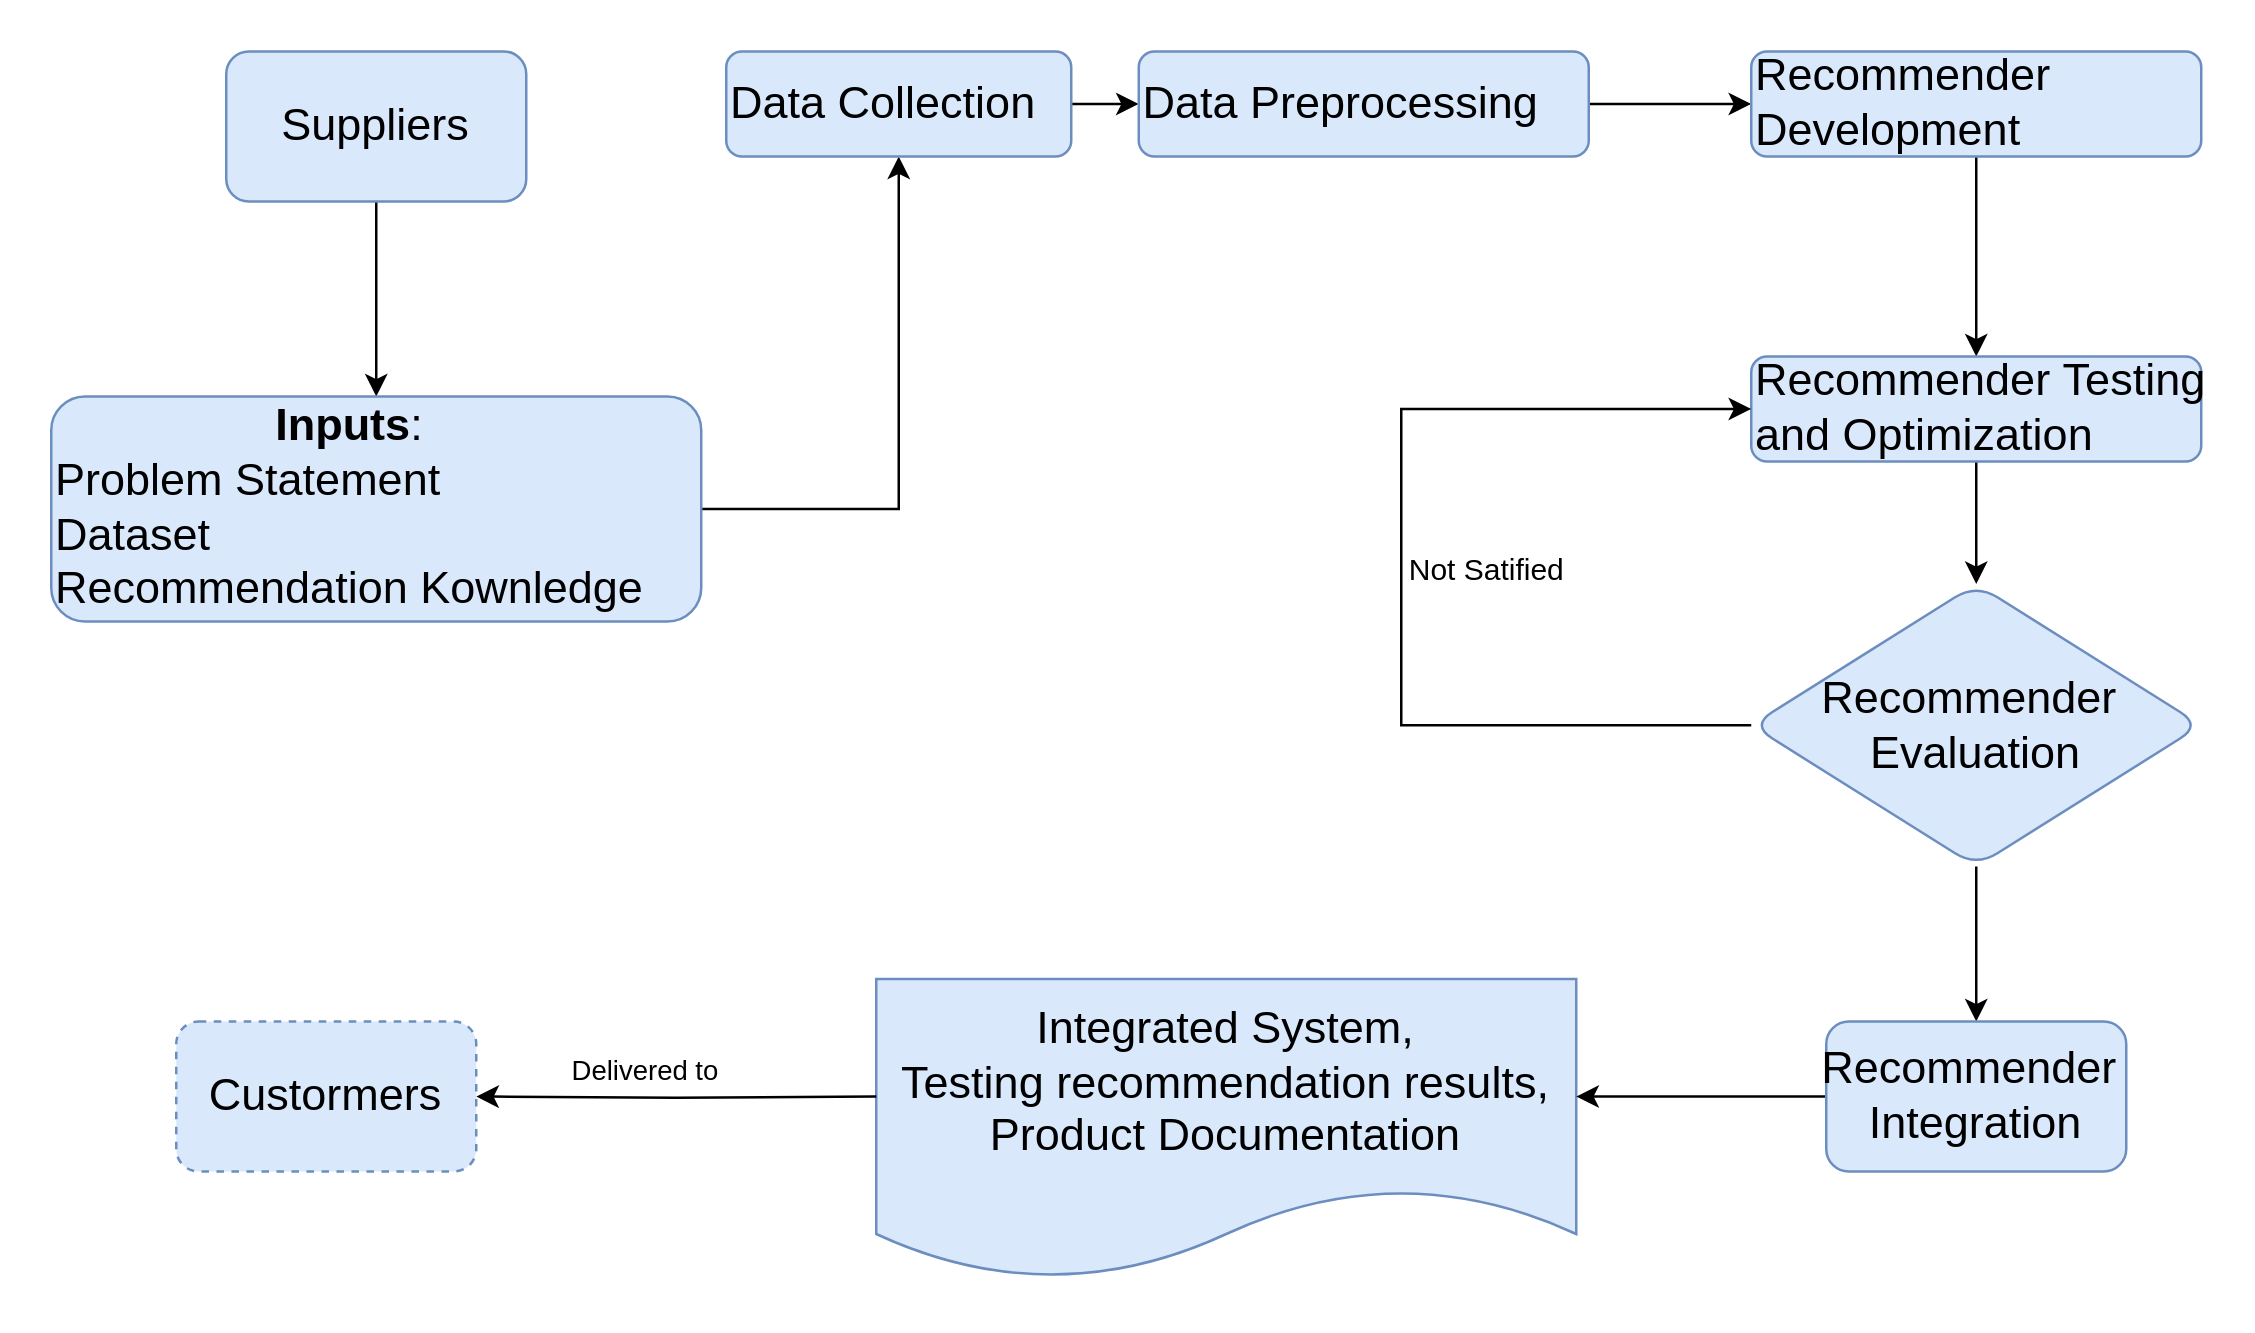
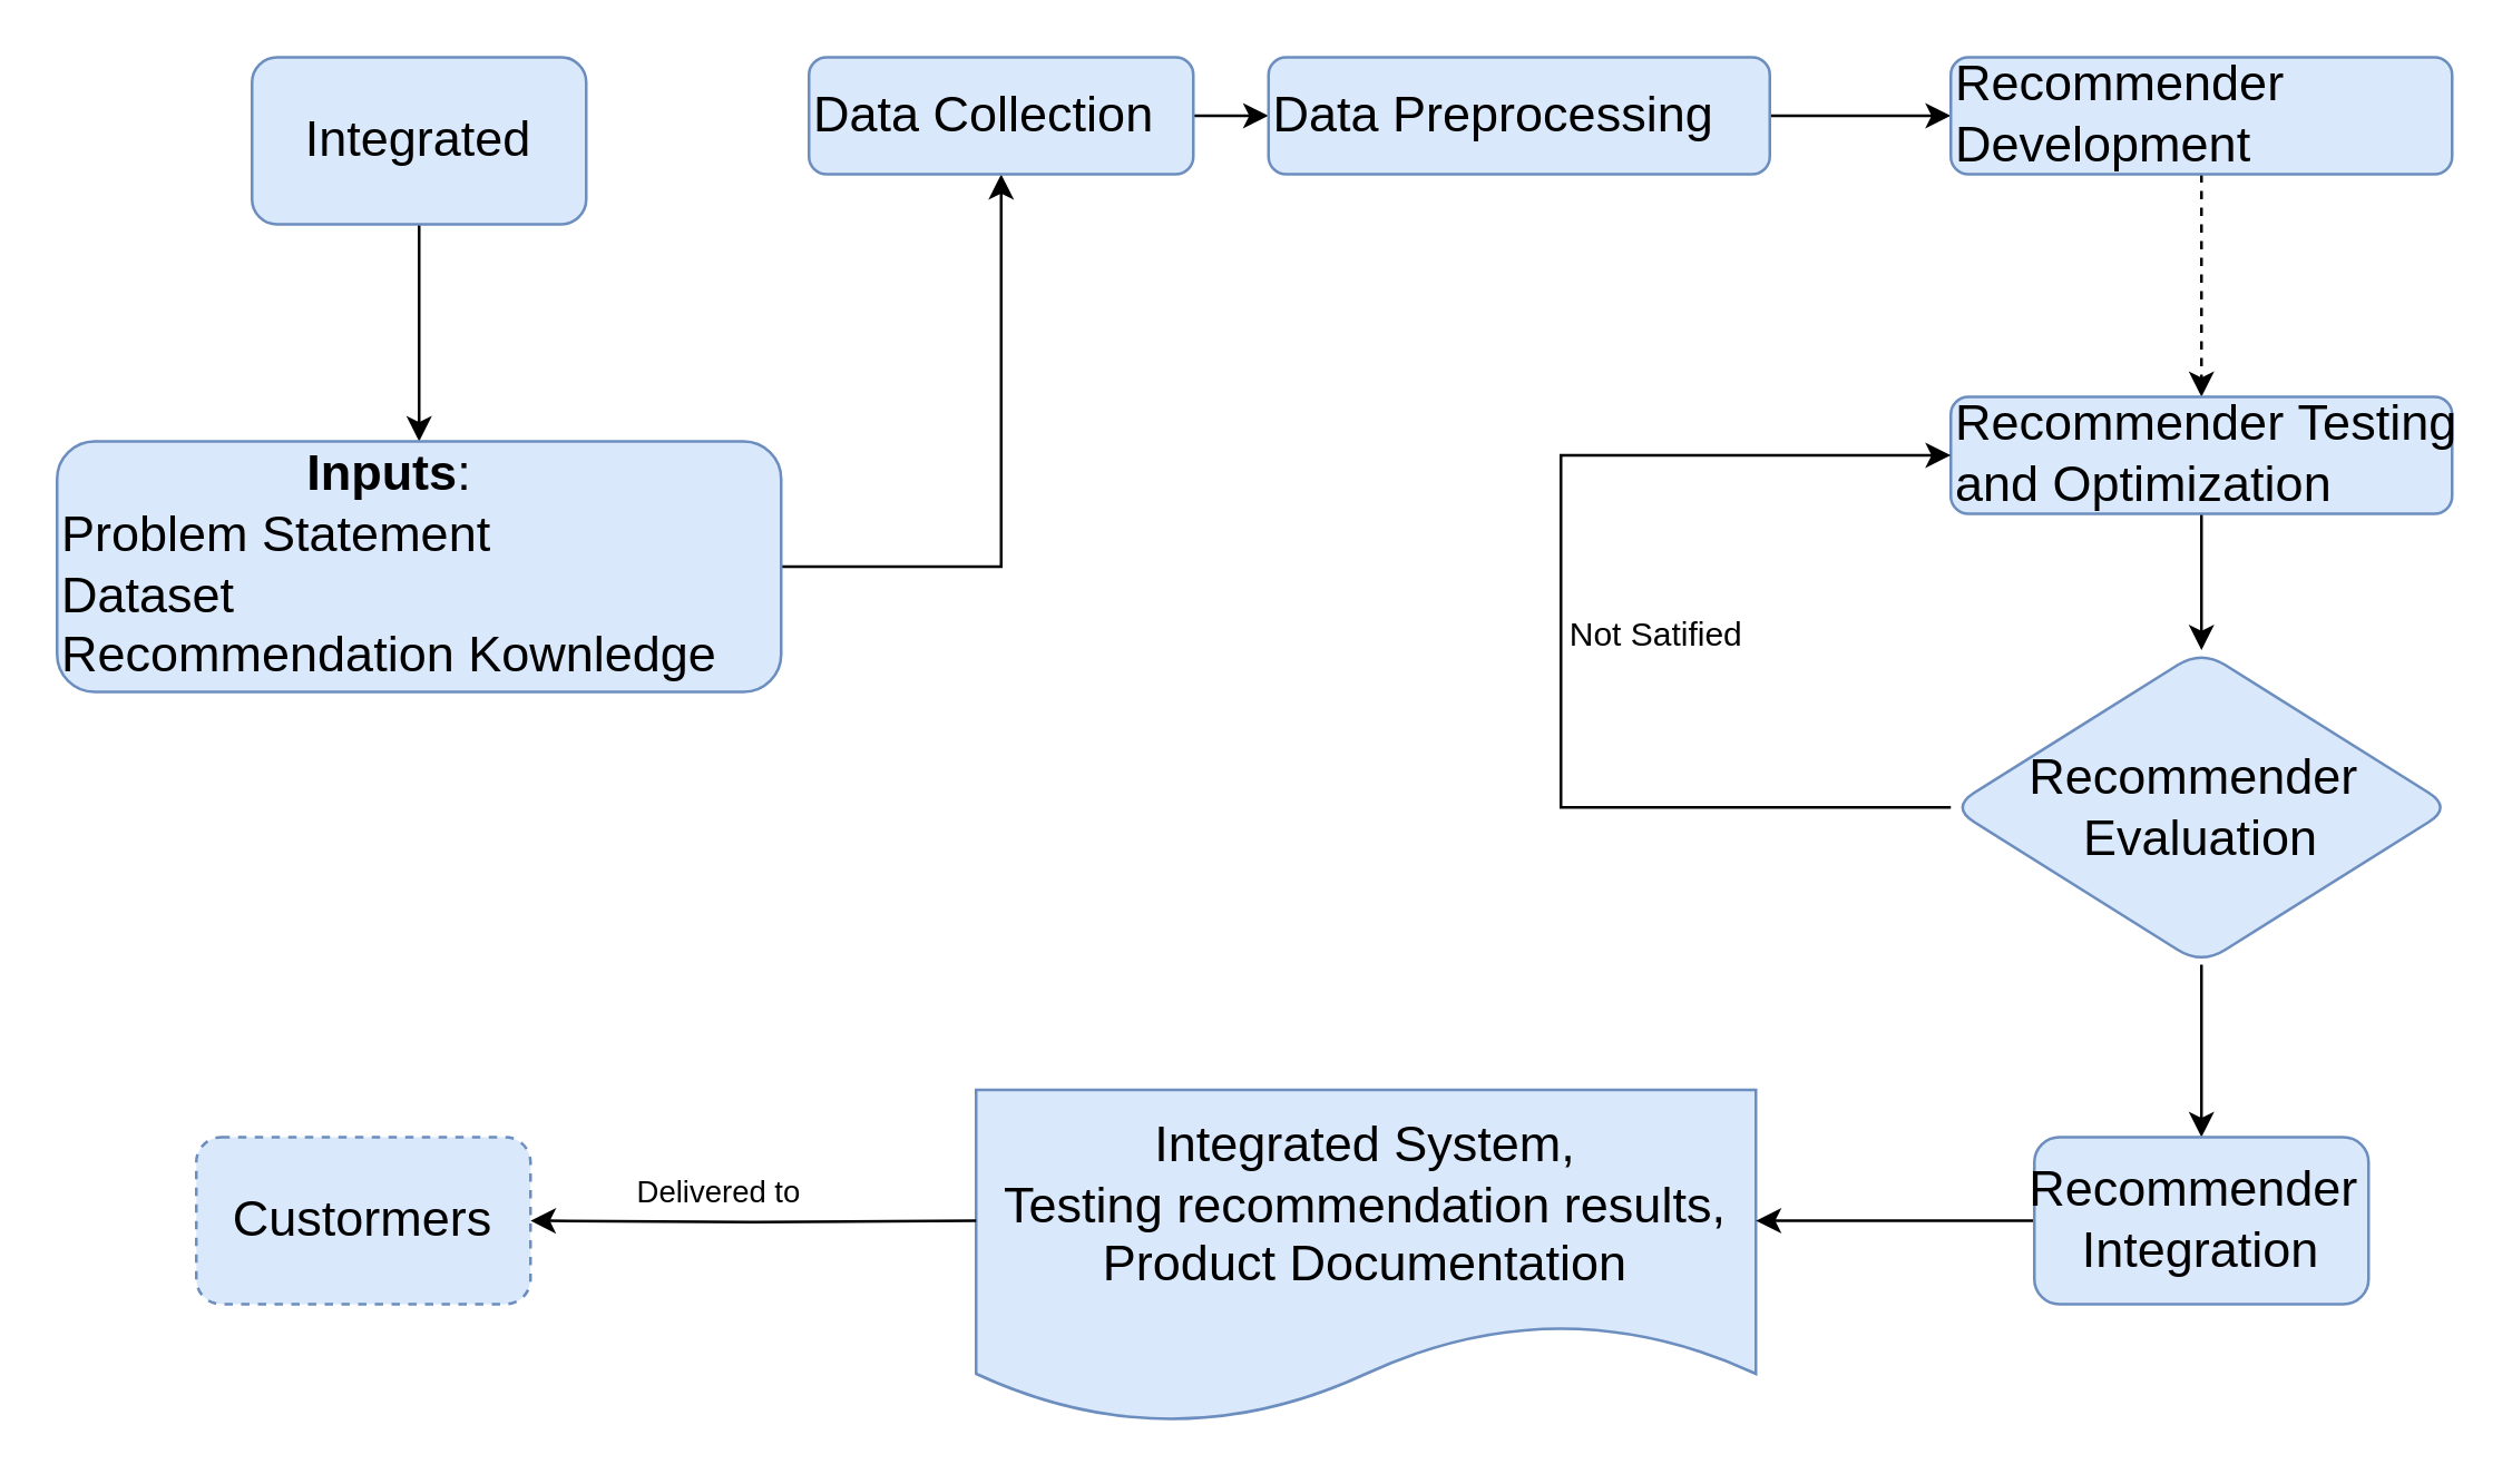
- <mxCell id="4" value="&lt;font style=&quot;font-size: 18px&quot;&gt;Suppliers&lt;/font&gt;" style="rounded=1;whiteSpace=wrap;html=1;shadow=0;fillColor=#dae8fc;strokeColor=#6c8ebf;" vertex="1" parent="1"><mxGeometry x="90" y="20" width="120" height="60" as="geometry" /></mxCell>
+ <mxCell id="4" value="&lt;font style=&quot;font-size: 18px&quot;&gt;Integrated&lt;/font&gt;" style="rounded=1;whiteSpace=wrap;html=1;shadow=0;fillColor=#dae8fc;strokeColor=#6c8ebf;" vertex="1" parent="1"><mxGeometry x="90" y="20" width="120" height="60" as="geometry" /></mxCell>
- <mxCell id="11" value="" style="edgeStyle=orthogonalEdgeStyle;rounded=0;orthogonalLoop=1;jettySize=auto;html=1;shadow=0;" edge="1" parent="1" source="12" target="14"><mxGeometry relative="1" as="geometry" /></mxCell>
+ <mxCell id="11" value="" style="edgeStyle=orthogonalEdgeStyle;rounded=0;orthogonalLoop=1;jettySize=auto;html=1;shadow=0;dashed=1;" edge="1" parent="1" source="12" target="14"><mxGeometry relative="1" as="geometry" /></mxCell>
